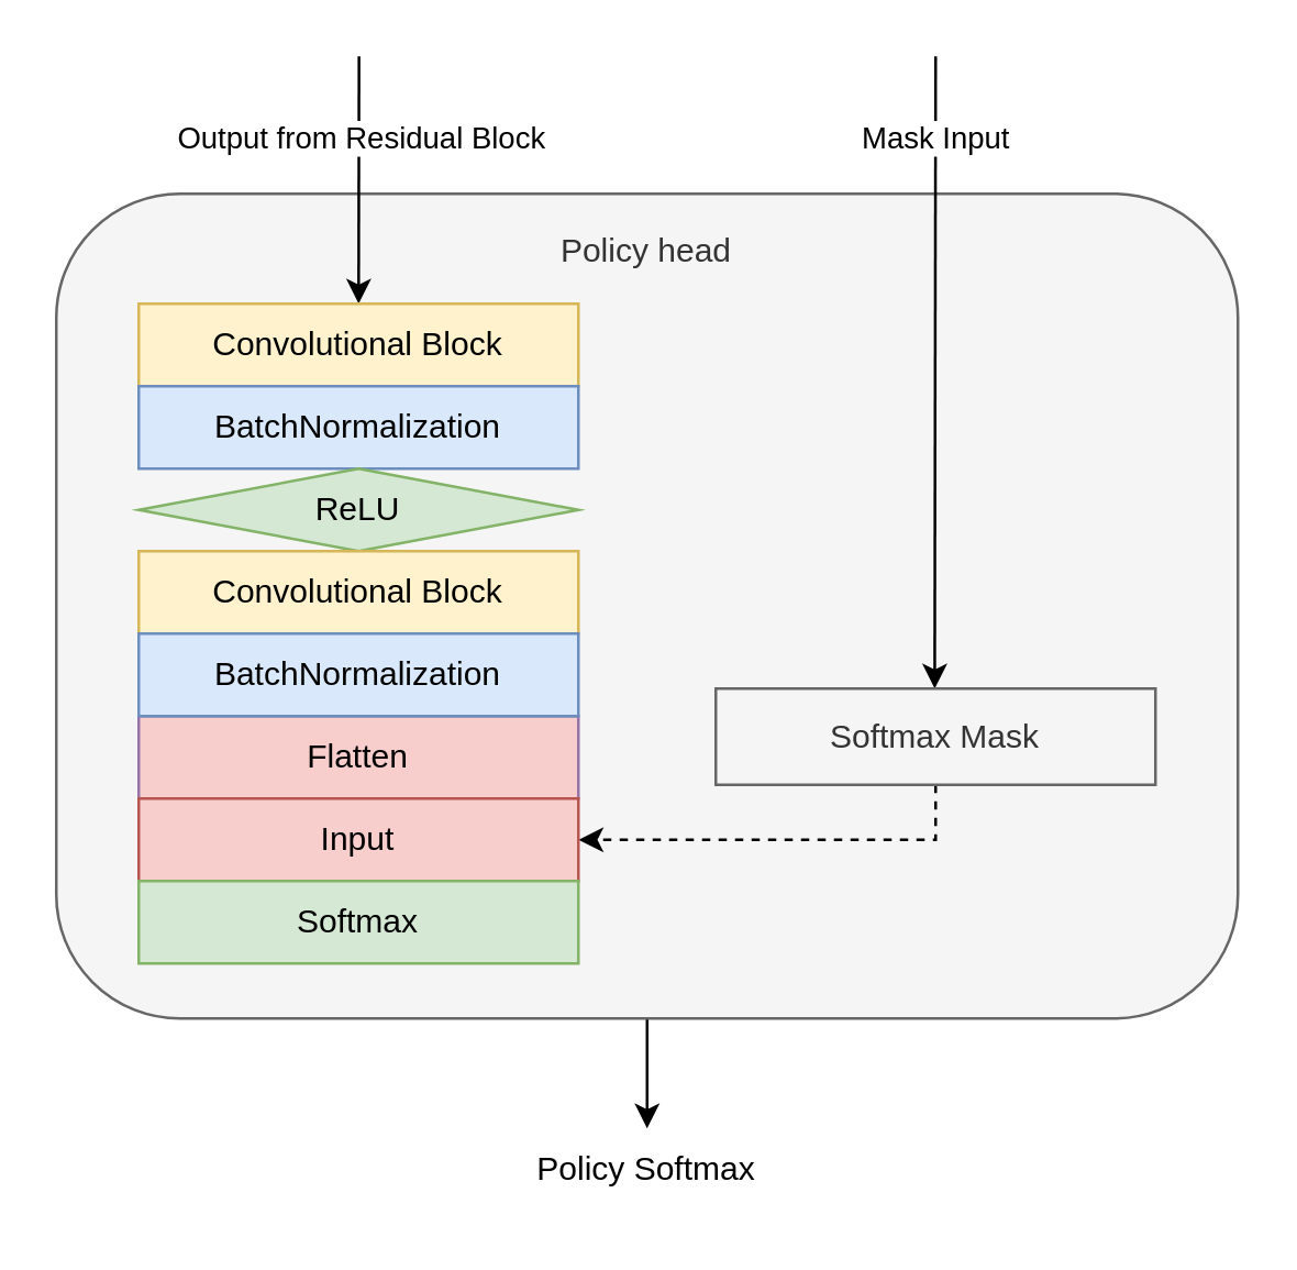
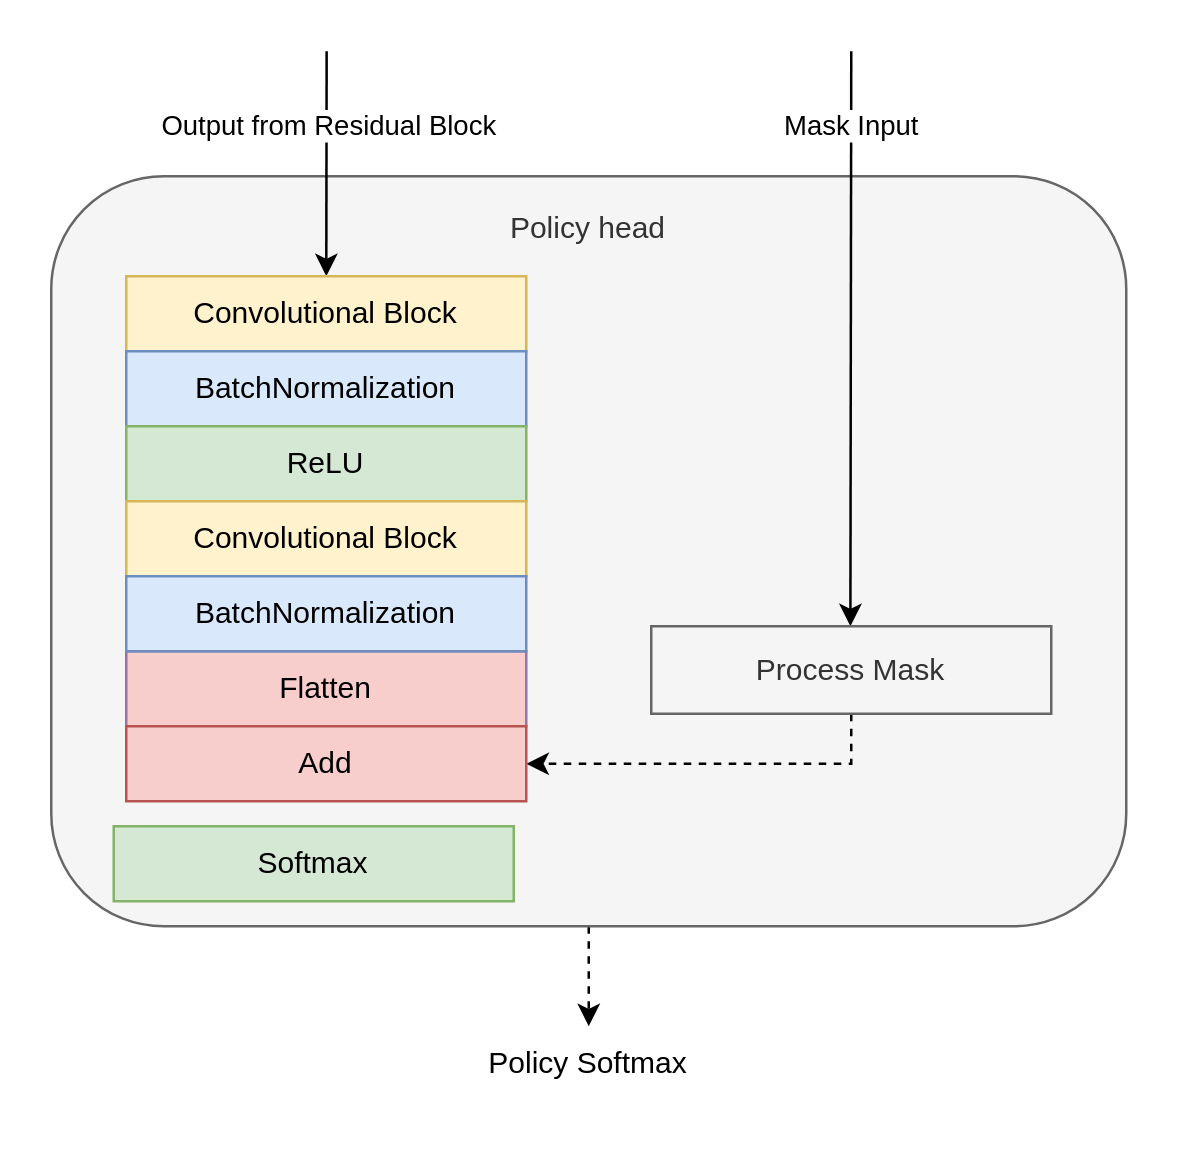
- <mxCell id="10" value="ReLU" style="rhombus;whiteSpace=wrap;html=1;fillColor=#d5e8d4;strokeColor=#82b366;" vertex="1" parent="1"><mxGeometry x="50" y="170" width="160" height="30" as="geometry" /></mxCell>
+ <mxCell id="10" value="ReLU" style="rounded=0;whiteSpace=wrap;html=1;fillColor=#d5e8d4;strokeColor=#82b366;" vertex="1" parent="1"><mxGeometry x="50" y="170" width="160" height="30" as="geometry" /></mxCell>
- <mxCell id="15" value="Softmax Mask" style="rounded=0;whiteSpace=wrap;html=1;fillColor=#f5f5f5;strokeColor=#666666;fontColor=#333333;" vertex="1" parent="1"><mxGeometry x="260" y="250" width="160" height="35" as="geometry" /></mxCell>
+ <mxCell id="15" value="Process Mask" style="rounded=0;whiteSpace=wrap;html=1;fillColor=#f5f5f5;strokeColor=#666666;fontColor=#333333;" vertex="1" parent="1"><mxGeometry x="260" y="250" width="160" height="35" as="geometry" /></mxCell>
- <mxCell id="16" value="Input" style="rounded=0;whiteSpace=wrap;html=1;fillColor=#f8cecc;strokeColor=#b85450;" vertex="1" parent="1"><mxGeometry x="50" y="290" width="160" height="30" as="geometry" /></mxCell>
+ <mxCell id="16" value="Add" style="rounded=0;whiteSpace=wrap;html=1;fillColor=#f8cecc;strokeColor=#b85450;" vertex="1" parent="1"><mxGeometry x="50" y="290" width="160" height="30" as="geometry" /></mxCell>
- <mxCell id="17" value="Softmax" style="rounded=0;whiteSpace=wrap;html=1;fillColor=#d5e8d4;strokeColor=#82b366;" vertex="1" parent="1"><mxGeometry x="50" y="320" width="160" height="30" as="geometry" /></mxCell>
+ <mxCell id="17" value="Softmax" style="rounded=0;whiteSpace=wrap;html=1;fillColor=#d5e8d4;strokeColor=#82b366;" vertex="1" parent="1"><mxGeometry x="45" y="330" width="160" height="30" as="geometry" /></mxCell>
- <mxCell id="2" style="edgeStyle=orthogonalEdgeStyle;rounded=0;orthogonalLoop=1;jettySize=auto;html=1;exitX=0.5;exitY=1;exitDx=0;exitDy=0;" edge="1" parent="1" source="3" target="18"><mxGeometry relative="1" as="geometry"><mxPoint x="130" y="410" as="targetPoint" /></mxGeometry></mxCell>
+ <mxCell id="2" style="edgeStyle=orthogonalEdgeStyle;rounded=0;orthogonalLoop=1;jettySize=auto;html=1;exitX=0.5;exitY=1;exitDx=0;exitDy=0;dashed=1;" edge="1" parent="1" source="3" target="18"><mxGeometry relative="1" as="geometry"><mxPoint x="130" y="410" as="targetPoint" /></mxGeometry></mxCell>
